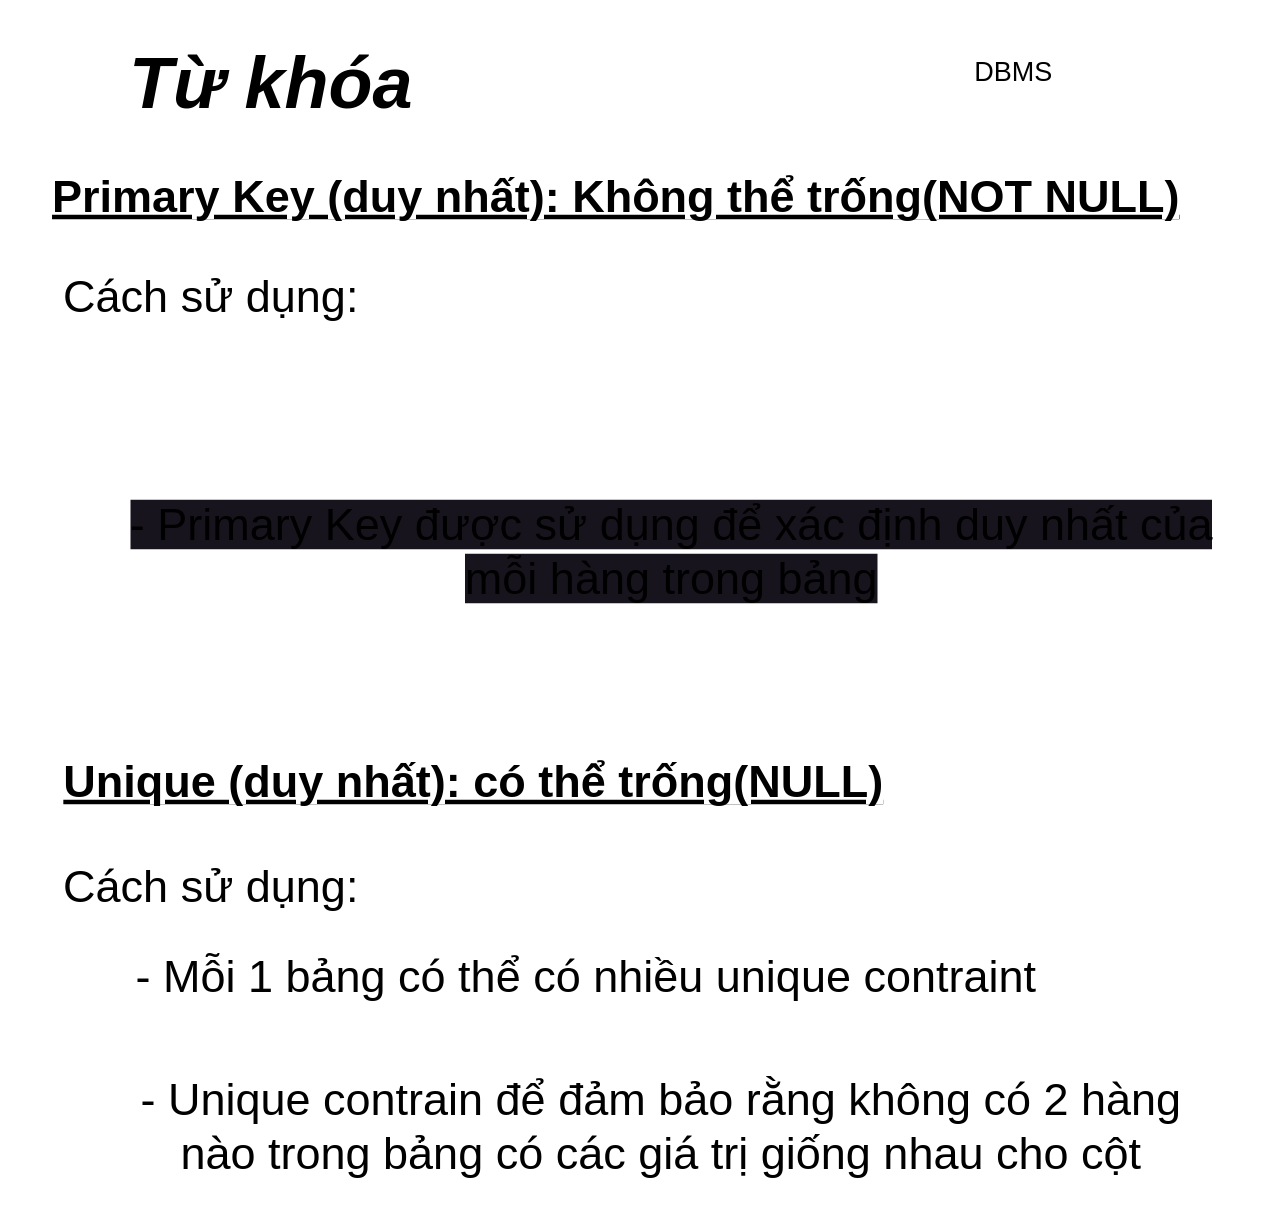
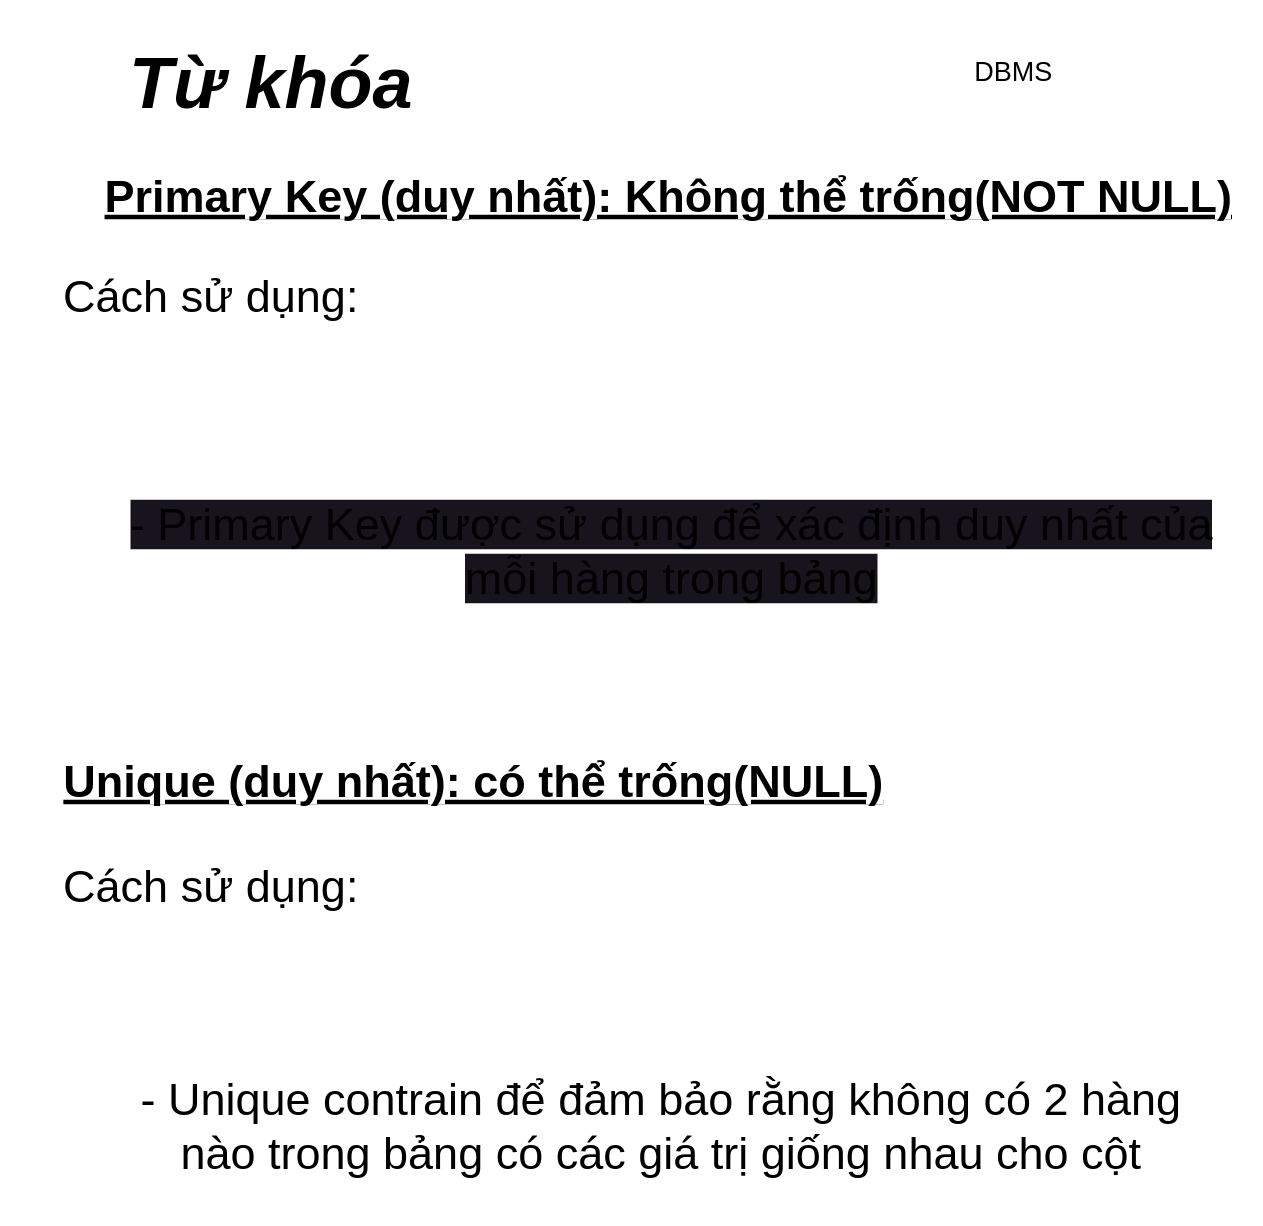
- <mxCell id="3" value="&lt;font style=&quot;font-size: 30px;&quot;&gt;&lt;u&gt;&lt;b&gt;Primary Key (duy nhất): Không thể trống(NOT NULL)&lt;/b&gt;&lt;/u&gt;&lt;/font&gt;" style="text;html=1;align=center;verticalAlign=middle;resizable=0;points=[];autosize=1;strokeColor=none;fillColor=none;" vertex="1" parent="1"><mxGeometry x="20" y="105" width="780" height="50" as="geometry" /></mxCell>
+ <mxCell id="3" value="&lt;font style=&quot;font-size: 30px;&quot;&gt;&lt;u&gt;&lt;b&gt;Primary Key (duy nhất): Không thể trống(NOT NULL)&lt;/b&gt;&lt;/u&gt;&lt;/font&gt;" style="text;html=1;align=center;verticalAlign=middle;resizable=0;points=[];autosize=1;strokeColor=none;fillColor=none;" vertex="1" parent="1"><mxGeometry x="55" y="105" width="780" height="50" as="geometry" /></mxCell>
- <mxCell id="9" value="&lt;font style=&quot;font-size: 30px;&quot;&gt;- Mỗi 1 bảng có thể có nhiều unique contraint&lt;/font&gt;" style="text;html=1;align=center;verticalAlign=middle;resizable=0;points=[];autosize=1;strokeColor=none;fillColor=none;" vertex="1" parent="1"><mxGeometry x="80" y="625" width="620" height="50" as="geometry" /></mxCell>
